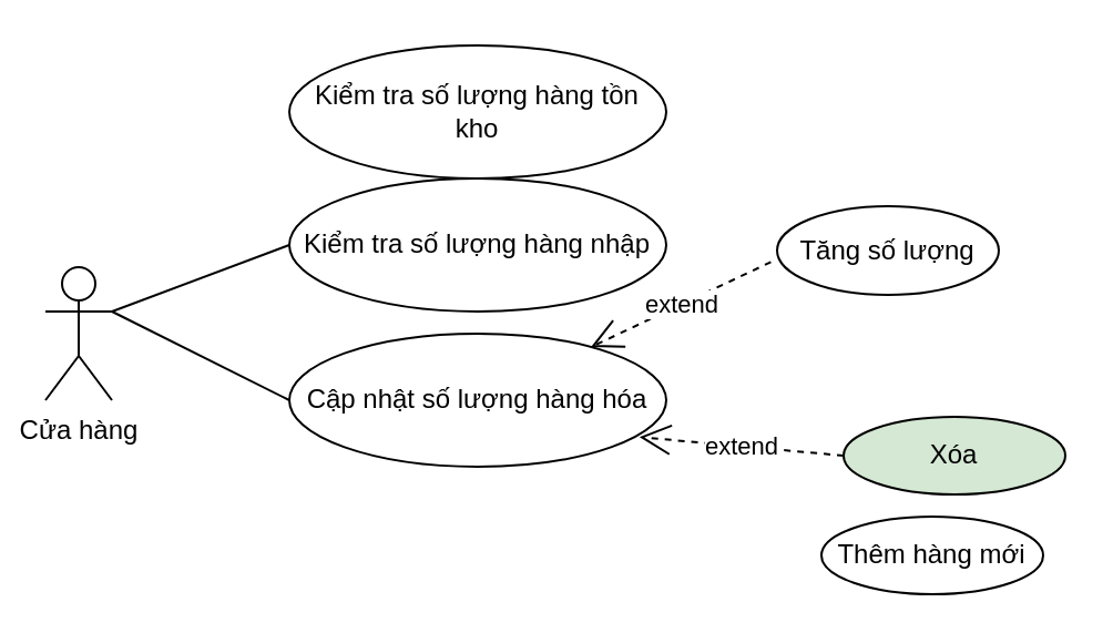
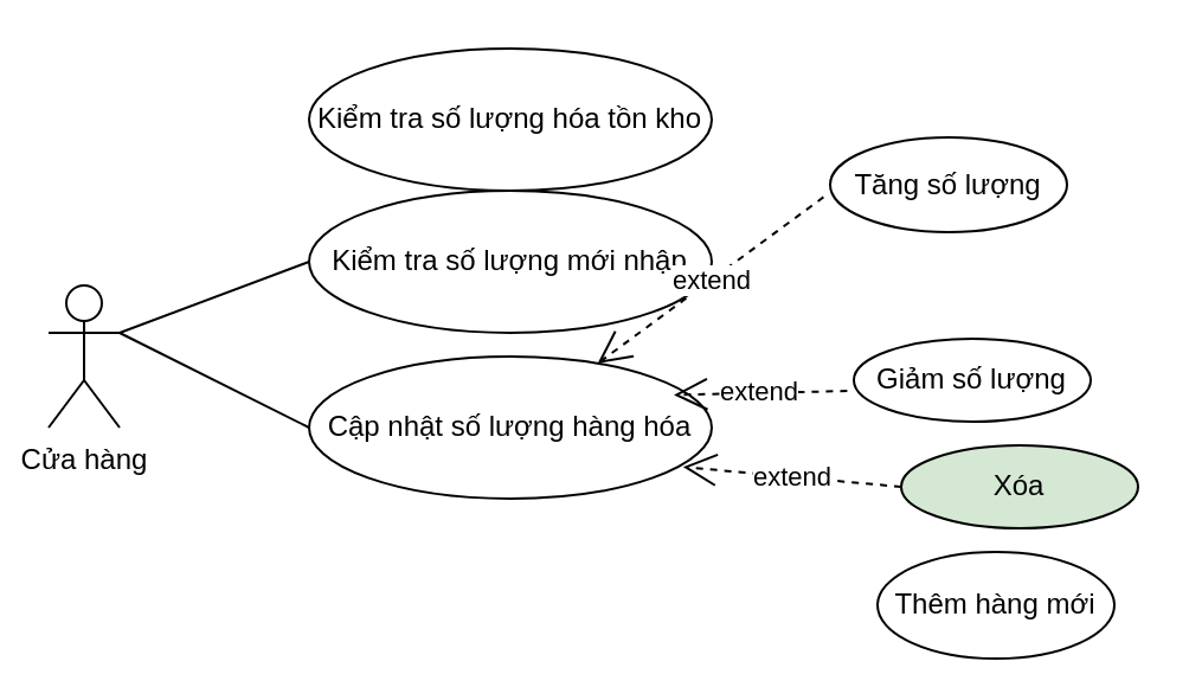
- <mxCell id="3" value="Kiểm tra số lượng hàng tồn kho" style="ellipse;whiteSpace=wrap;html=1;" vertex="1" parent="1"><mxGeometry x="130" y="20" width="170" height="60" as="geometry" /></mxCell>
+ <mxCell id="3" value="Kiểm tra số lượng hóa tồn kho" style="ellipse;whiteSpace=wrap;html=1;" vertex="1" parent="1"><mxGeometry x="130" y="20" width="170" height="60" as="geometry" /></mxCell>
- <mxCell id="4" value="Kiểm tra số lượng hàng nhập" style="ellipse;whiteSpace=wrap;html=1;" vertex="1" parent="1"><mxGeometry x="130" y="80" width="170" height="60" as="geometry" /></mxCell>
+ <mxCell id="4" value="Kiểm tra số lượng mới nhập" style="ellipse;whiteSpace=wrap;html=1;" vertex="1" parent="1"><mxGeometry x="130" y="80" width="170" height="60" as="geometry" /></mxCell>
- <mxCell id="10" value="Tăng số lượng" style="ellipse;whiteSpace=wrap;html=1;" vertex="1" parent="1"><mxGeometry x="350" y="92.5" width="100" height="40" as="geometry" /></mxCell>
+ <mxCell id="10" value="Tăng số lượng" style="ellipse;whiteSpace=wrap;html=1;" vertex="1" parent="1"><mxGeometry x="350" y="57.5" width="100" height="40" as="geometry" /></mxCell>
+ <mxCell id="12" value="Giảm số lượng" style="ellipse;whiteSpace=wrap;html=1;" vertex="1" parent="1"><mxGeometry x="360" y="142.5" width="100" height="35" as="geometry" /></mxCell>
+ <mxCell id="11" value="extend" style="endArrow=open;endSize=12;dashed=1;html=1;rounded=0;exitX=-0.028;exitY=0.63;exitDx=0;exitDy=0;exitPerimeter=0;entryX=0.906;entryY=0.27;entryDx=0;entryDy=0;entryPerimeter=0;" edge="1" parent="1" source="12" target="6"><mxGeometry width="160" relative="1" as="geometry"><mxPoint x="394.5" y="175" as="sourcePoint" /><mxPoint x="295.5" y="210" as="targetPoint" /></mxGeometry></mxCell>
- <mxCell id="14" value="Thêm hàng mới" style="ellipse;whiteSpace=wrap;html=1;" vertex="1" parent="1"><mxGeometry x="370" y="232.5" width="100" height="35" as="geometry" /></mxCell>
+ <mxCell id="14" value="Thêm hàng mới" style="ellipse;whiteSpace=wrap;html=1;" vertex="1" parent="1"><mxGeometry x="370" y="232.5" width="100" height="45" as="geometry" /></mxCell>
